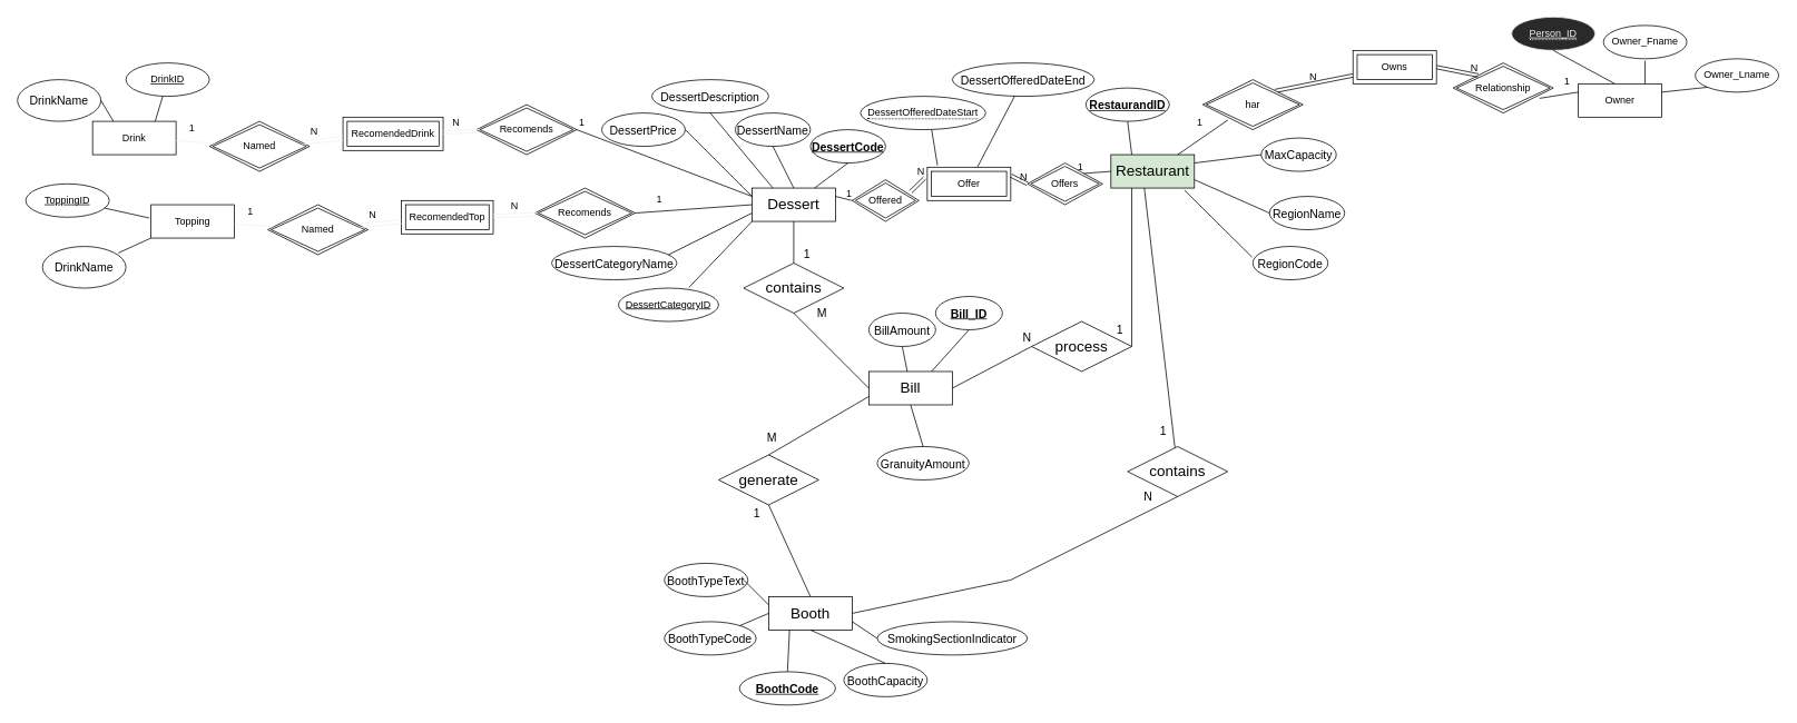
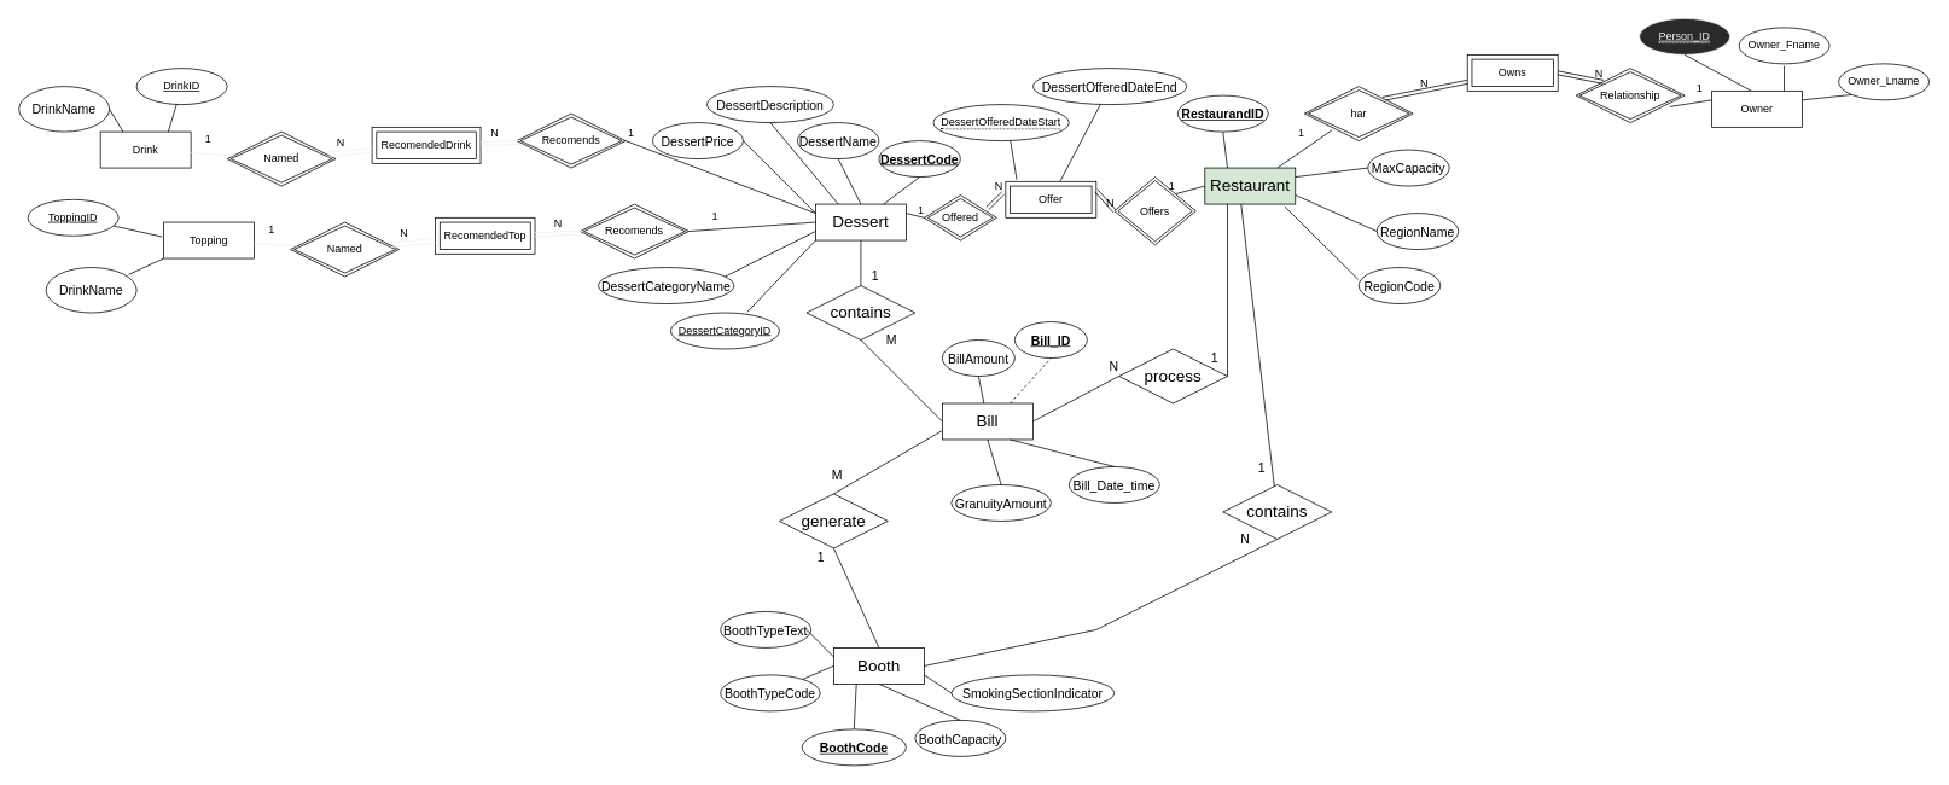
- <mxCell id="60" value="Offers" style="shape=rhombus;double=1;perimeter=rhombusPerimeter;whiteSpace=wrap;html=1;align=center;" parent="1" vertex="1"><mxGeometry x="1230" y="195" width="90" height="50" as="geometry" /></mxCell>
+ <mxCell id="60" value="Offers" style="shape=rhombus;double=1;perimeter=rhombusPerimeter;whiteSpace=wrap;html=1;align=center;" parent="1" vertex="1"><mxGeometry x="1230" y="195" width="90" height="75" as="geometry" /></mxCell>
- <mxCell id="38" value="" style="endArrow=none;html=1;rounded=0;fontSize=14;entryX=0.5;entryY=1;entryDx=0;entryDy=0;exitX=0.75;exitY=0;exitDx=0;exitDy=0;" parent="1" source="2" target="11" edge="1"><mxGeometry relative="1" as="geometry"><mxPoint x="1040" y="585" as="sourcePoint" /><mxPoint x="1200" y="585" as="targetPoint" /></mxGeometry></mxCell>
+ <mxCell id="38" value="" style="endArrow=none;html=1;rounded=0;fontSize=14;entryX=0.5;entryY=1;entryDx=0;entryDy=0;exitX=0.75;exitY=0;exitDx=0;exitDy=0;dashed=1;" parent="1" source="2" target="11" edge="1"><mxGeometry relative="1" as="geometry"><mxPoint x="1040" y="585" as="sourcePoint" /><mxPoint x="1200" y="585" as="targetPoint" /></mxGeometry></mxCell>
+ <mxCell id="40" value="" style="endArrow=none;html=1;rounded=0;fontSize=14;entryX=0.5;entryY=0;entryDx=0;entryDy=0;exitX=0.75;exitY=1;exitDx=0;exitDy=0;" parent="1" source="2" target="15" edge="1"><mxGeometry relative="1" as="geometry"><mxPoint x="1040" y="585" as="sourcePoint" /><mxPoint x="1200" y="585" as="targetPoint" /></mxGeometry></mxCell>
+ <mxCell id="15" value="&lt;font style=&quot;font-size: 14px&quot;&gt;Bill_Date_time&lt;/font&gt;" style="ellipse;whiteSpace=wrap;html=1;align=center;fontSize=18;" parent="1" vertex="1"><mxGeometry x="1180" y="515" width="100" height="40" as="geometry" /></mxCell>
